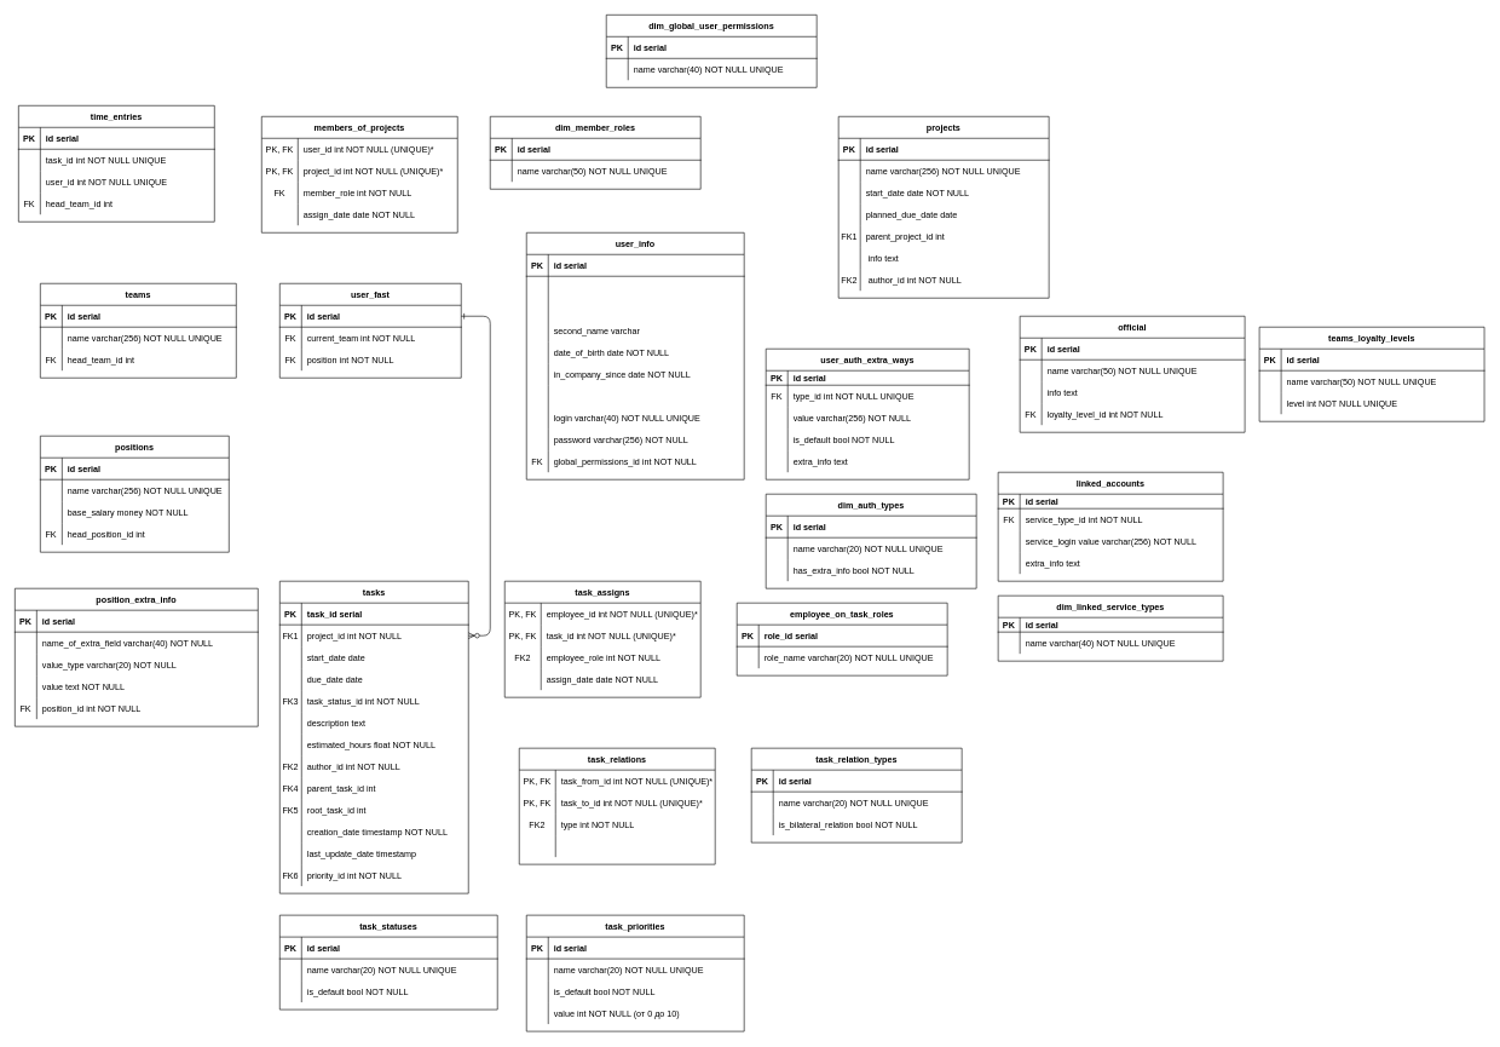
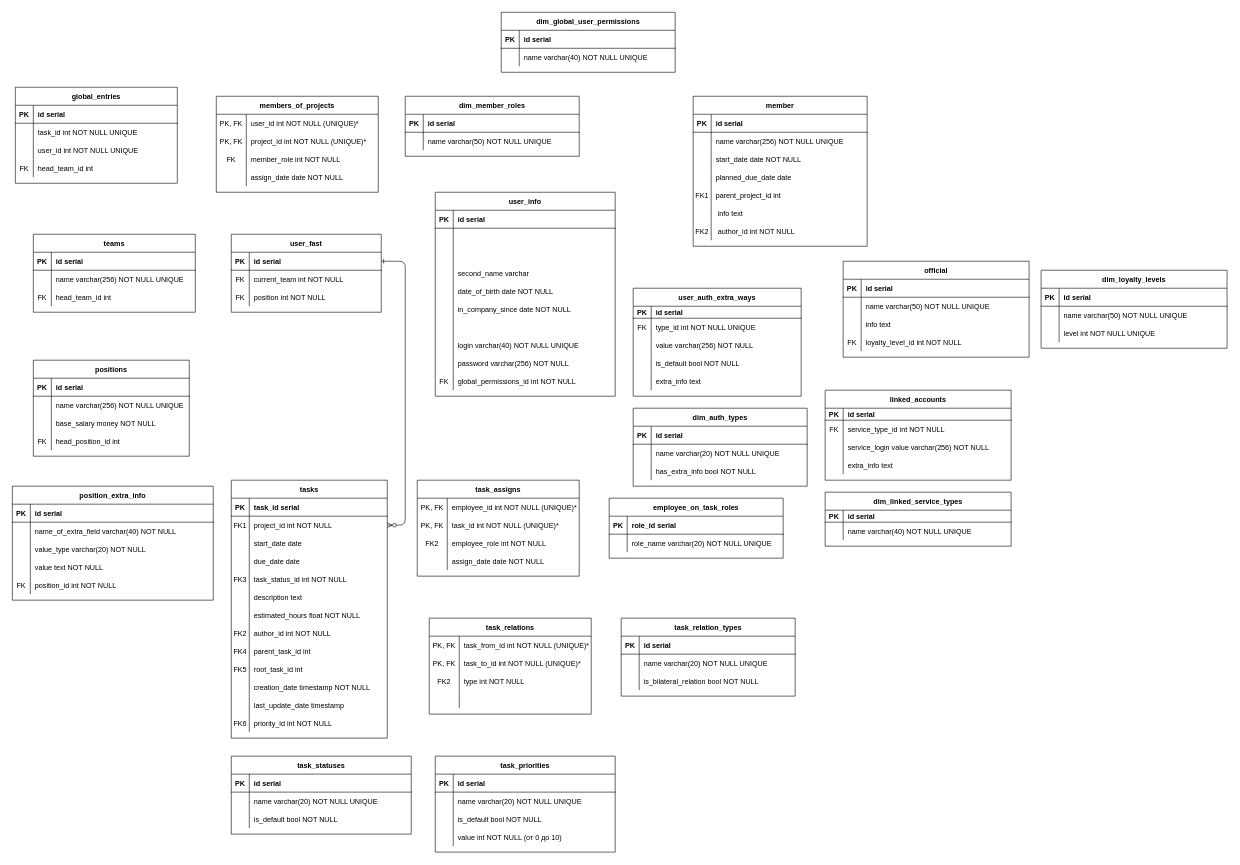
- <mxCell id="304" value="time_entries" style="shape=table;startSize=30;container=1;collapsible=1;childLayout=tableLayout;fixedRows=1;rowLines=0;fontStyle=1;align=center;resizeLast=1;" vertex="1" parent="1"><mxGeometry x="25" y="145" width="270" height="160" as="geometry" /></mxCell>
+ <mxCell id="304" value="global_entries" style="shape=table;startSize=30;container=1;collapsible=1;childLayout=tableLayout;fixedRows=1;rowLines=0;fontStyle=1;align=center;resizeLast=1;" vertex="1" parent="1"><mxGeometry x="25" y="145" width="270" height="160" as="geometry" /></mxCell>
- <mxCell id="92" value="projects" style="shape=table;startSize=30;container=1;collapsible=1;childLayout=tableLayout;fixedRows=1;rowLines=0;fontStyle=1;align=center;resizeLast=1;" vertex="1" parent="1"><mxGeometry x="1155" y="160" width="290" height="250" as="geometry" /></mxCell>
+ <mxCell id="92" value="member" style="shape=table;startSize=30;container=1;collapsible=1;childLayout=tableLayout;fixedRows=1;rowLines=0;fontStyle=1;align=center;resizeLast=1;" vertex="1" parent="1"><mxGeometry x="1155" y="160" width="290" height="250" as="geometry" /></mxCell>
- <mxCell id="177" value="teams_loyalty_levels" style="shape=table;startSize=30;container=1;collapsible=1;childLayout=tableLayout;fixedRows=1;rowLines=0;fontStyle=1;align=center;resizeLast=1;" vertex="1" parent="1"><mxGeometry x="1735" y="450" width="310" height="130" as="geometry" /></mxCell>
+ <mxCell id="177" value="dim_loyalty_levels" style="shape=table;startSize=30;container=1;collapsible=1;childLayout=tableLayout;fixedRows=1;rowLines=0;fontStyle=1;align=center;resizeLast=1;" vertex="1" parent="1"><mxGeometry x="1735" y="450" width="310" height="130" as="geometry" /></mxCell>
